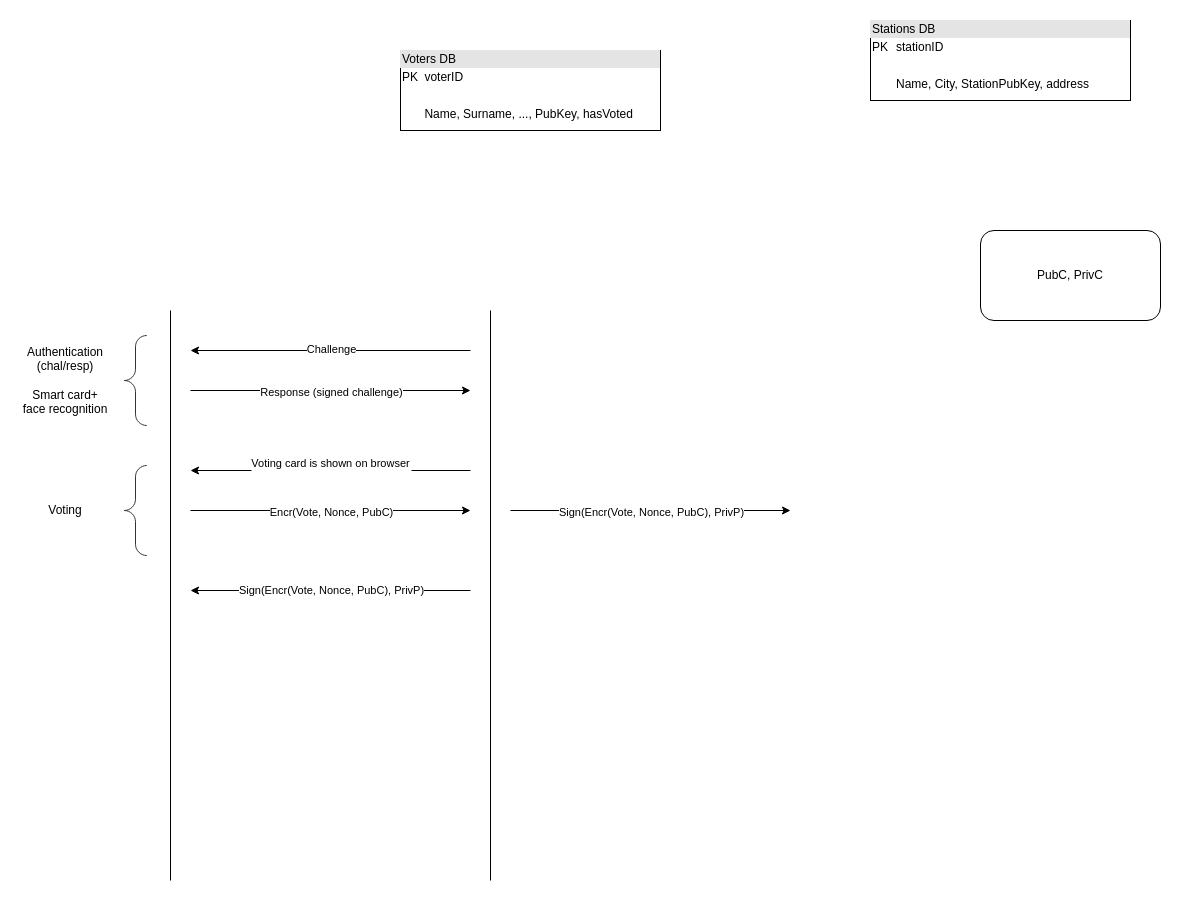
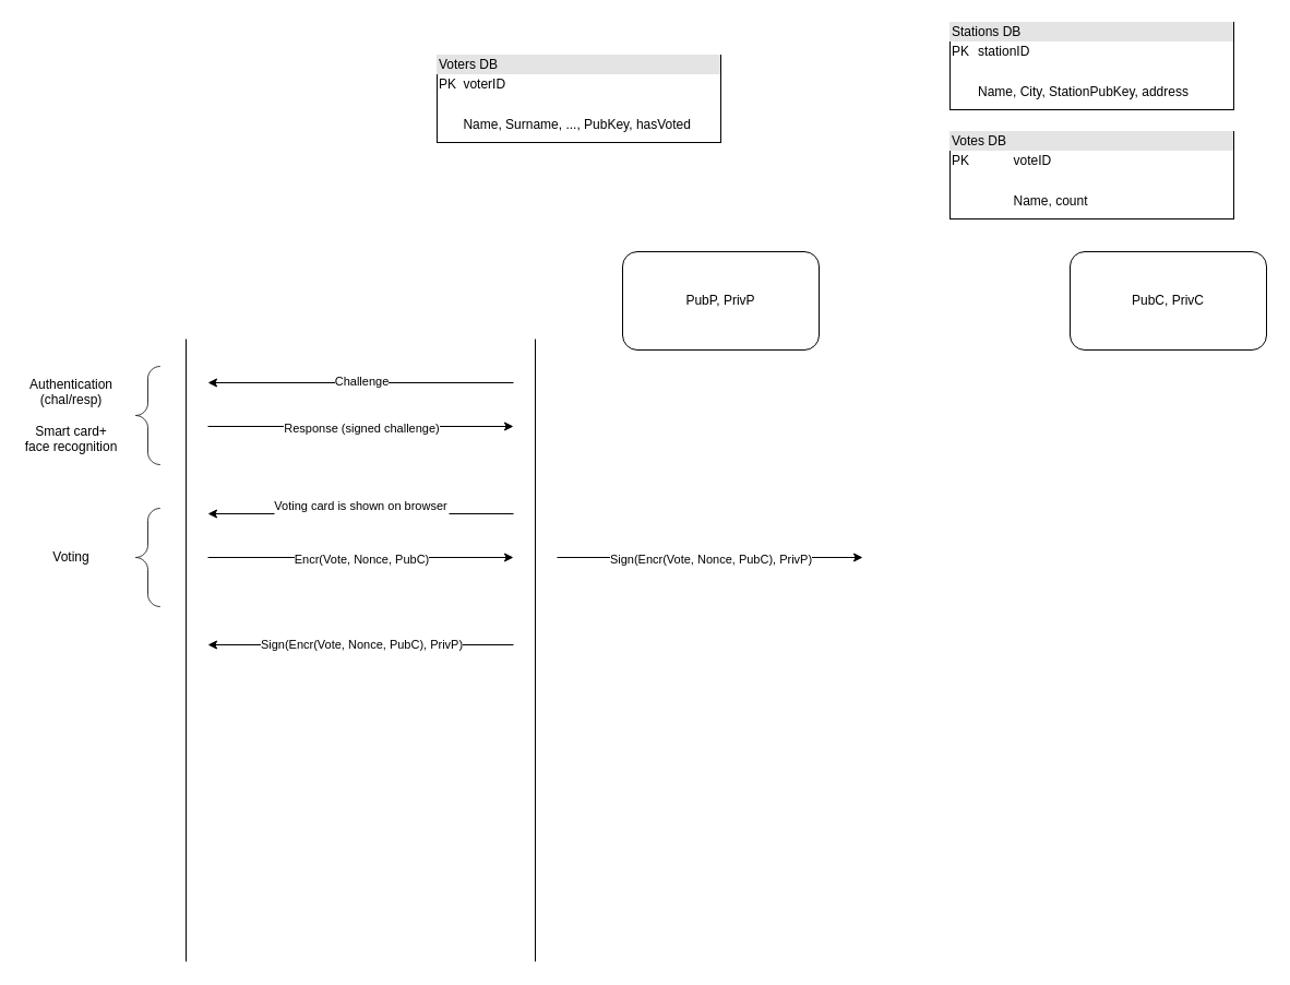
+ <mxCell id="24" value="&lt;div style=&quot;box-sizing:border-box;width:100%;background:#e4e4e4;padding:2px;&quot;&gt;Votes DB&lt;br&gt;&lt;/div&gt;&lt;table style=&quot;width:100%;font-size:1em;&quot; cellspacing=&quot;0&quot; cellpadding=&quot;2&quot;&gt;&lt;tbody&gt;&lt;tr&gt;&lt;td&gt;PK&lt;/td&gt;&lt;td&gt;voteID&lt;/td&gt;&lt;/tr&gt;&lt;tr&gt;&lt;td&gt;&lt;br&gt;&lt;/td&gt;&lt;td&gt;&lt;br&gt;&lt;/td&gt;&lt;/tr&gt;&lt;tr&gt;&lt;td&gt;&lt;br&gt;&lt;/td&gt;&lt;td&gt;Name, count&lt;br&gt;&lt;/td&gt;&lt;/tr&gt;&lt;/tbody&gt;&lt;/table&gt;" style="verticalAlign=top;align=left;overflow=fill;html=1;" vertex="1" parent="1"><mxGeometry x="870" y="120" width="260" height="80" as="geometry" /></mxCell>
+ <mxCell id="10" value="PubP, PrivP" style="rounded=1;whiteSpace=wrap;html=1;" vertex="1" parent="1"><mxGeometry x="570" y="230" width="180" height="90" as="geometry" /></mxCell>
